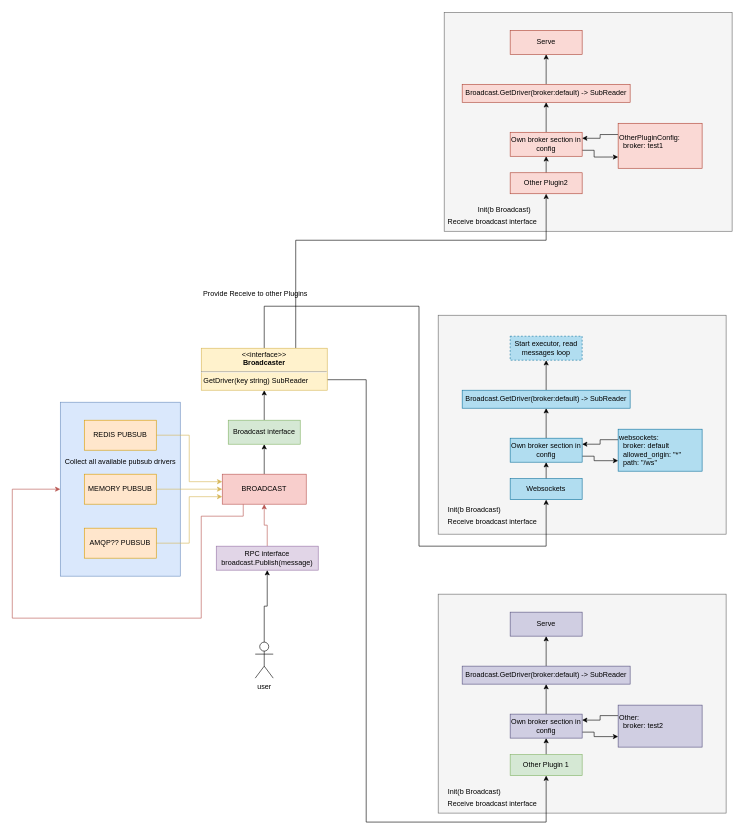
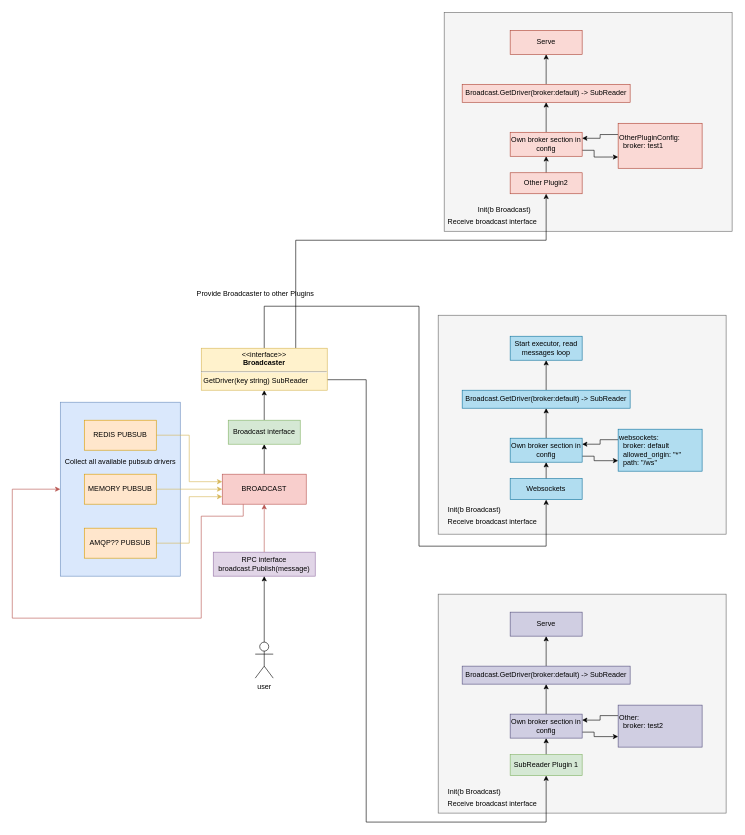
- <mxCell id="62" value="Provide Receive to other Plugins" style="text;html=1;align=center;verticalAlign=middle;resizable=0;points=[];autosize=1;strokeColor=none;" vertex="1" parent="1"><mxGeometry x="320" y="480" width="210" height="20" as="geometry" /></mxCell>
+ <mxCell id="62" value="Provide Broadcaster to other Plugins" style="text;html=1;align=center;verticalAlign=middle;resizable=0;points=[];autosize=1;strokeColor=none;" vertex="1" parent="1"><mxGeometry x="320" y="480" width="210" height="20" as="geometry" /></mxCell>
- <mxCell id="33" value="Start executor, read messages loop" style="rounded=0;whiteSpace=wrap;html=1;fillColor=#b1ddf0;strokeColor=#10739e;dashed=1;" vertex="1" parent="1"><mxGeometry x="850" y="560" width="120" height="40" as="geometry" /></mxCell>
+ <mxCell id="33" value="Start executor, read messages loop" style="rounded=0;whiteSpace=wrap;html=1;fillColor=#b1ddf0;strokeColor=#10739e;" vertex="1" parent="1"><mxGeometry x="850" y="560" width="120" height="40" as="geometry" /></mxCell>
- <mxCell id="59" value="RPC interface&lt;br&gt;&lt;span&gt;broadcast.Publish(message)&lt;/span&gt;" style="rounded=0;whiteSpace=wrap;html=1;fillColor=#e1d5e7;strokeColor=#9673a6;" vertex="1" parent="1"><mxGeometry x="360" y="910" width="170" height="40" as="geometry" /></mxCell>
+ <mxCell id="59" value="RPC interface&lt;br&gt;&lt;span&gt;broadcast.Publish(message)&lt;/span&gt;" style="rounded=0;whiteSpace=wrap;html=1;fillColor=#e1d5e7;strokeColor=#9673a6;" vertex="1" parent="1"><mxGeometry x="355" y="920" width="170" height="40" as="geometry" /></mxCell>
- <mxCell id="35" value="Other Plugin 1" style="rounded=0;whiteSpace=wrap;html=1;fillColor=#d5e8d4;strokeColor=#82b366;" vertex="1" parent="1"><mxGeometry x="850" y="1257.5" width="120" height="35" as="geometry" /></mxCell>
+ <mxCell id="35" value="SubReader Plugin 1" style="rounded=0;whiteSpace=wrap;html=1;fillColor=#d5e8d4;strokeColor=#82b366;" vertex="1" parent="1"><mxGeometry x="850" y="1257.5" width="120" height="35" as="geometry" /></mxCell>
